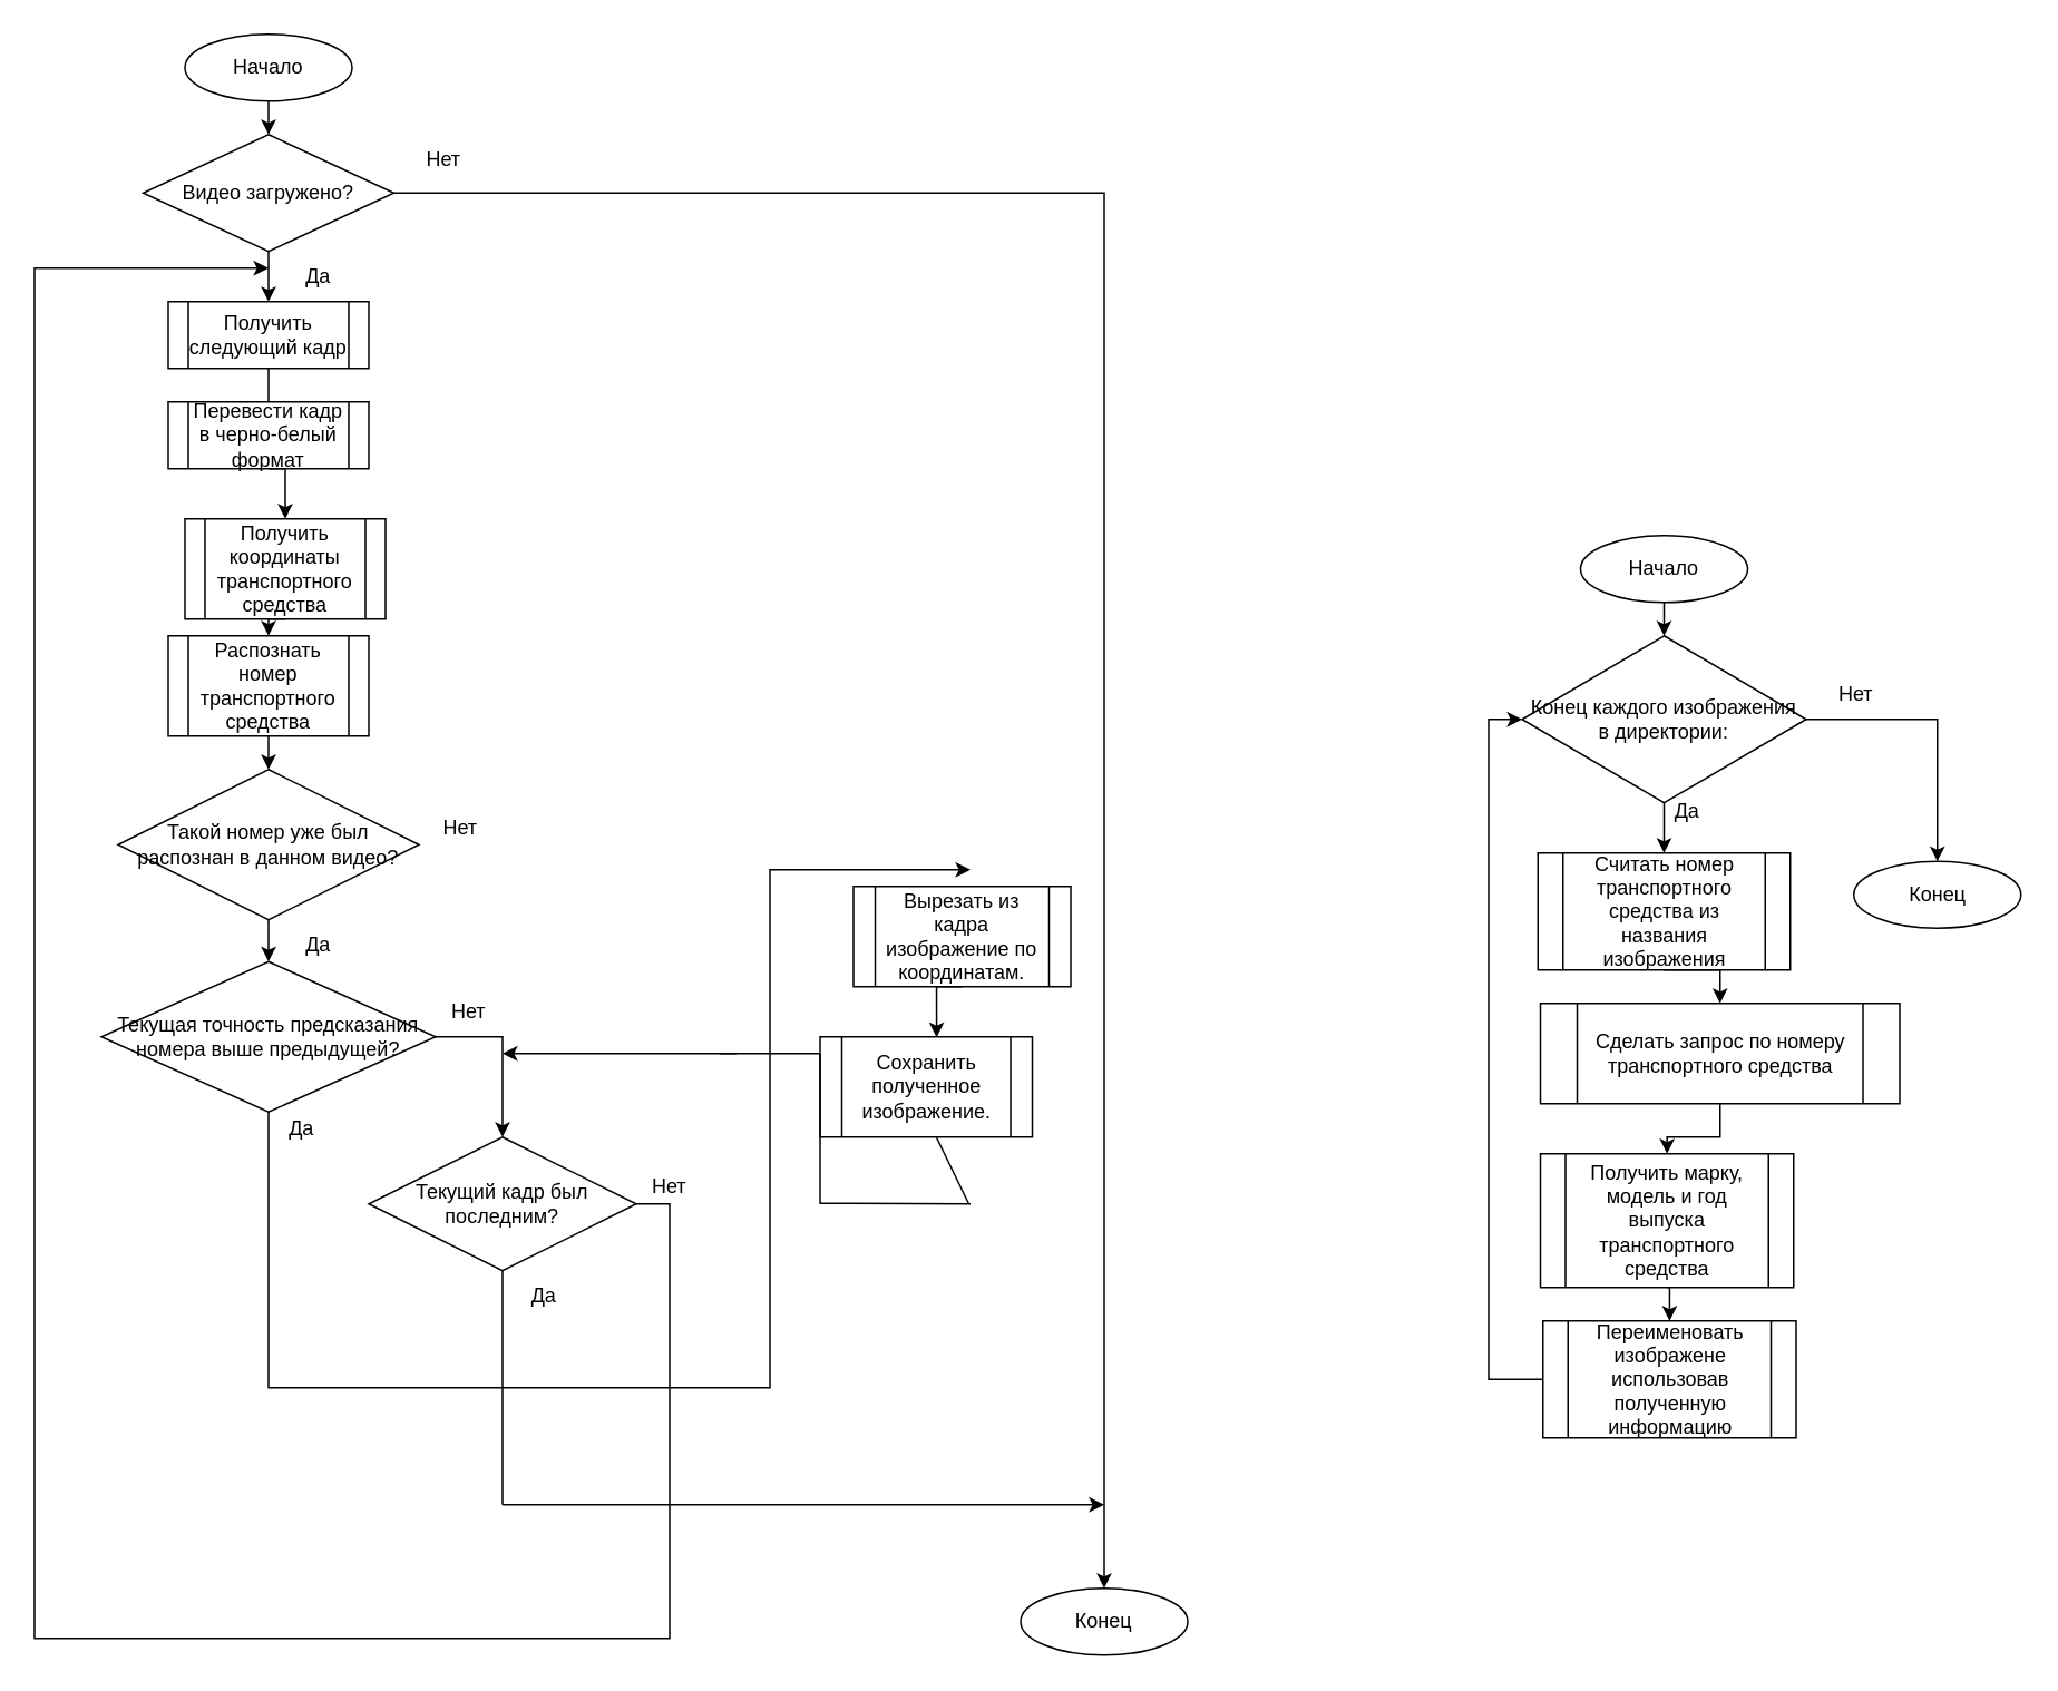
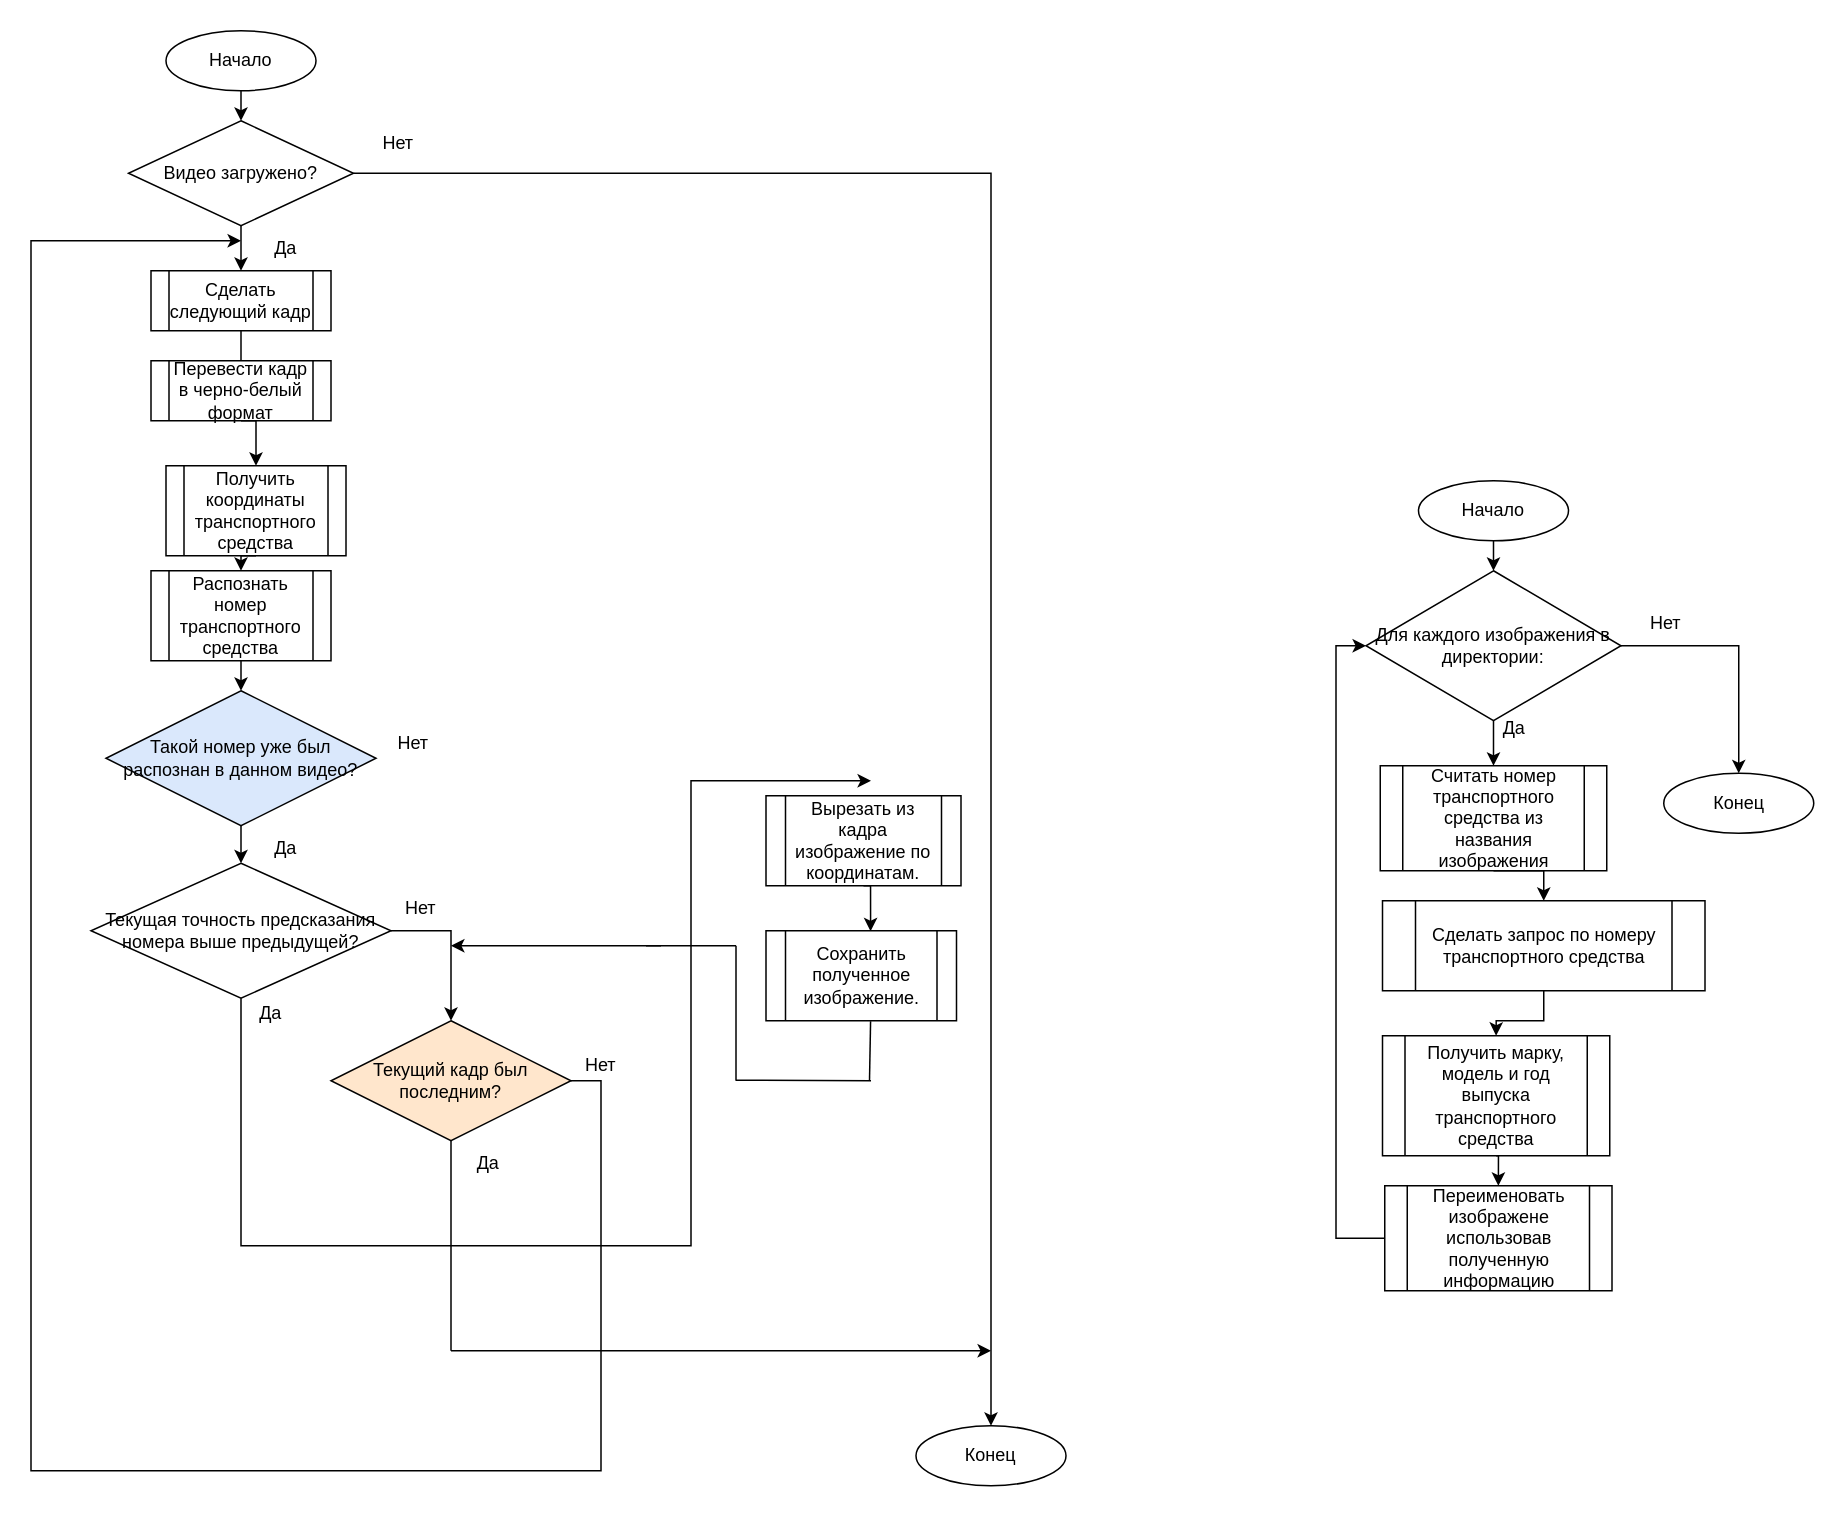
- <mxCell id="10" value="Получить следующий кадр" style="shape=process;whiteSpace=wrap;html=1;backgroundOutline=1;" parent="1" vertex="1"><mxGeometry x="100" y="180" width="120" height="40" as="geometry" /></mxCell>
+ <mxCell id="10" value="Сделать следующий кадр" style="shape=process;whiteSpace=wrap;html=1;backgroundOutline=1;" parent="1" vertex="1"><mxGeometry x="100" y="180" width="120" height="40" as="geometry" /></mxCell>
- <mxCell id="54" value="Конец каждого изображения в директории:" style="rhombus;whiteSpace=wrap;html=1;" vertex="1" parent="1"><mxGeometry x="910" y="380" width="170" height="100" as="geometry" /></mxCell>
+ <mxCell id="54" value="Для каждого изображения в директории:" style="rhombus;whiteSpace=wrap;html=1;" vertex="1" parent="1"><mxGeometry x="910" y="380" width="170" height="100" as="geometry" /></mxCell>
- <mxCell id="19" value="Такой номер уже был распознан в данном видео?" style="rhombus;whiteSpace=wrap;html=1;" parent="1" vertex="1"><mxGeometry x="70" y="460" width="180" height="90" as="geometry" /></mxCell>
+ <mxCell id="19" value="Такой номер уже был распознан в данном видео?" style="rhombus;whiteSpace=wrap;html=1;fillColor=#dae8fc;" parent="1" vertex="1"><mxGeometry x="70" y="460" width="180" height="90" as="geometry" /></mxCell>
- <mxCell id="22" value="Сохранить полученное изображение." style="shape=process;whiteSpace=wrap;html=1;backgroundOutline=1;" parent="1" vertex="1"><mxGeometry x="490" y="620" width="127" height="60" as="geometry" /></mxCell>
+ <mxCell id="22" value="Сохранить полученное изображение." style="shape=process;whiteSpace=wrap;html=1;backgroundOutline=1;" parent="1" vertex="1"><mxGeometry x="510" y="620" width="127" height="60" as="geometry" /></mxCell>
- <mxCell id="28" value="Текущий кадр был последним?" style="rhombus;whiteSpace=wrap;html=1;" parent="1" vertex="1"><mxGeometry x="220" y="680" width="160" height="80" as="geometry" /></mxCell>
+ <mxCell id="28" value="Текущий кадр был последним?" style="rhombus;whiteSpace=wrap;html=1;fillColor=#ffe6cc;" parent="1" vertex="1"><mxGeometry x="220" y="680" width="160" height="80" as="geometry" /></mxCell>
